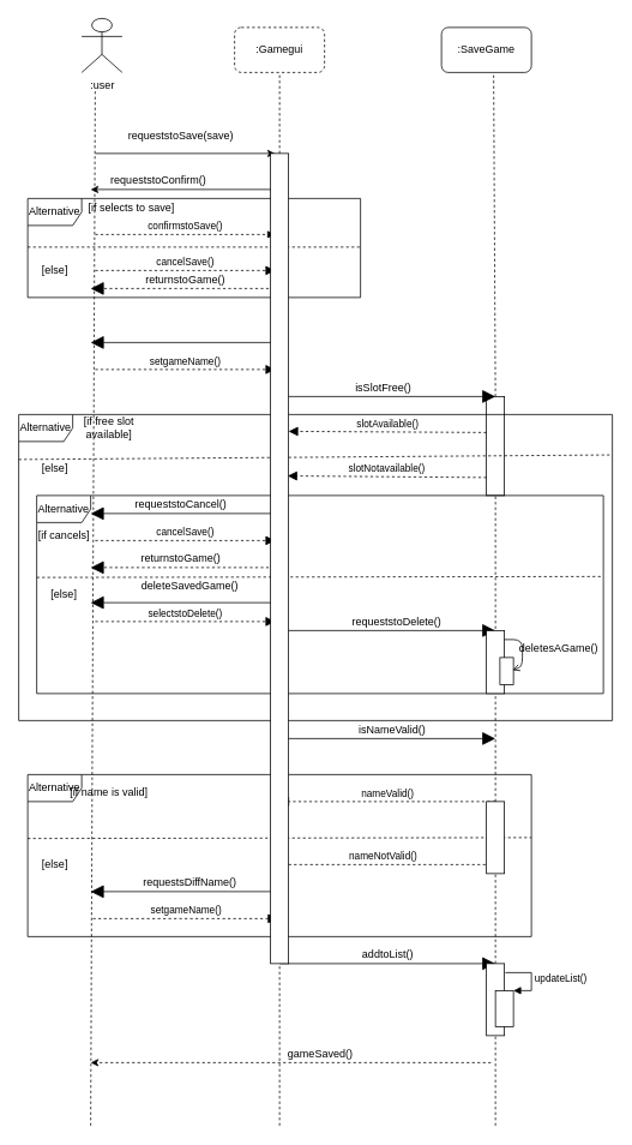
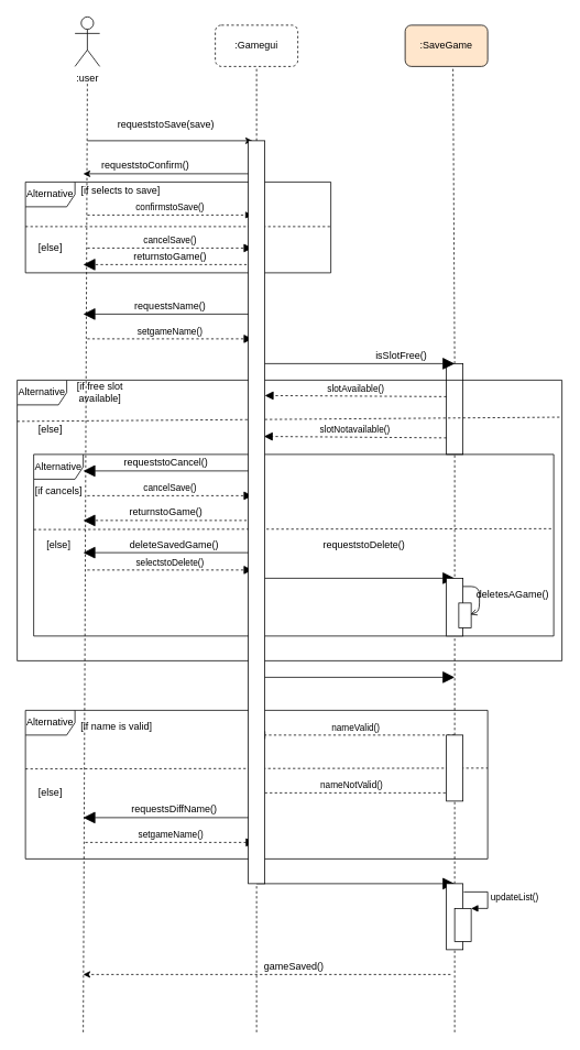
- <mxCell id="2" value=":user" style="shape=umlActor;verticalLabelPosition=bottom;labelBackgroundColor=#ffffff;verticalAlign=top;html=1;outlineConnect=0;" vertex="1" parent="1"><mxGeometry x="90" y="20" width="45" height="60" as="geometry" /></mxCell>
+ <mxCell id="2" value=":user" style="shape=umlActor;verticalLabelPosition=bottom;labelBackgroundColor=#ffffff;verticalAlign=top;html=1;outlineConnect=0;" vertex="1" parent="1"><mxGeometry x="90" y="20" width="30" height="60" as="geometry" /></mxCell>
- <mxCell id="4" value=":SaveGame" style="rounded=1;whiteSpace=wrap;html=1;" vertex="1" parent="1"><mxGeometry x="490" y="30" width="100" height="50" as="geometry" /></mxCell>
+ <mxCell id="4" value=":SaveGame" style="rounded=1;whiteSpace=wrap;html=1;fillColor=#ffe6cc;" vertex="1" parent="1"><mxGeometry x="490" y="30" width="100" height="50" as="geometry" /></mxCell>
+ <mxCell id="12" value="requestsName()" style="text;html=1;align=center;verticalAlign=middle;resizable=0;points=[];autosize=1;" vertex="1" parent="1"><mxGeometry x="155" y="360" width="100" height="20" as="geometry" /></mxCell>
- <mxCell id="18" value="isSlotFree()" style="text;html=1;align=center;verticalAlign=middle;resizable=0;points=[];autosize=1;" vertex="1" parent="1"><mxGeometry x="385" y="420" width="80" height="20" as="geometry" /></mxCell>
+ <mxCell id="18" value="isSlotFree()" style="text;html=1;align=center;verticalAlign=middle;resizable=0;points=[];autosize=1;" vertex="1" parent="1"><mxGeometry x="445" y="420" width="80" height="20" as="geometry" /></mxCell>
- <mxCell id="47" value="deleteSavedGame()" style="text;html=1;align=center;verticalAlign=middle;resizable=0;points=[];autosize=1;" vertex="1" parent="1"><mxGeometry x="150" y="640" width="120" height="20" as="geometry" /></mxCell>
+ <mxCell id="47" value="deleteSavedGame()" style="text;html=1;align=center;verticalAlign=middle;resizable=0;points=[];autosize=1;" vertex="1" parent="1"><mxGeometry x="150" y="650" width="120" height="20" as="geometry" /></mxCell>
- <mxCell id="46" value="requeststoDelete()" style="text;html=1;align=center;verticalAlign=middle;resizable=0;points=[];autosize=1;" vertex="1" parent="1"><mxGeometry x="385" y="680" width="110" height="20" as="geometry" /></mxCell>
+ <mxCell id="46" value="requeststoDelete()" style="text;html=1;align=center;verticalAlign=middle;resizable=0;points=[];autosize=1;" vertex="1" parent="1"><mxGeometry x="385" y="650" width="110" height="20" as="geometry" /></mxCell>
- <mxCell id="15" value="isNameValid()" style="text;html=1;align=center;verticalAlign=middle;resizable=0;points=[];autosize=1;" vertex="1" parent="1"><mxGeometry x="390" y="800" width="90" height="20" as="geometry" /></mxCell>
- <mxCell id="62" value="[if name is valid]" style="text;html=1;align=center;verticalAlign=middle;resizable=0;points=[];autosize=1;" vertex="1" parent="1"><mxGeometry x="70" y="870" width="100" height="20" as="geometry" /></mxCell>
+ <mxCell id="62" value="[if name is valid]" style="text;html=1;align=center;verticalAlign=middle;resizable=0;points=[];autosize=1;" vertex="1" parent="1"><mxGeometry x="90" y="870" width="100" height="20" as="geometry" /></mxCell>
- <mxCell id="55" value="addtoList()" style="text;html=1;align=center;verticalAlign=middle;resizable=0;points=[];autosize=1;" vertex="1" parent="1"><mxGeometry x="395" y="1050" width="70" height="20" as="geometry" /></mxCell>
